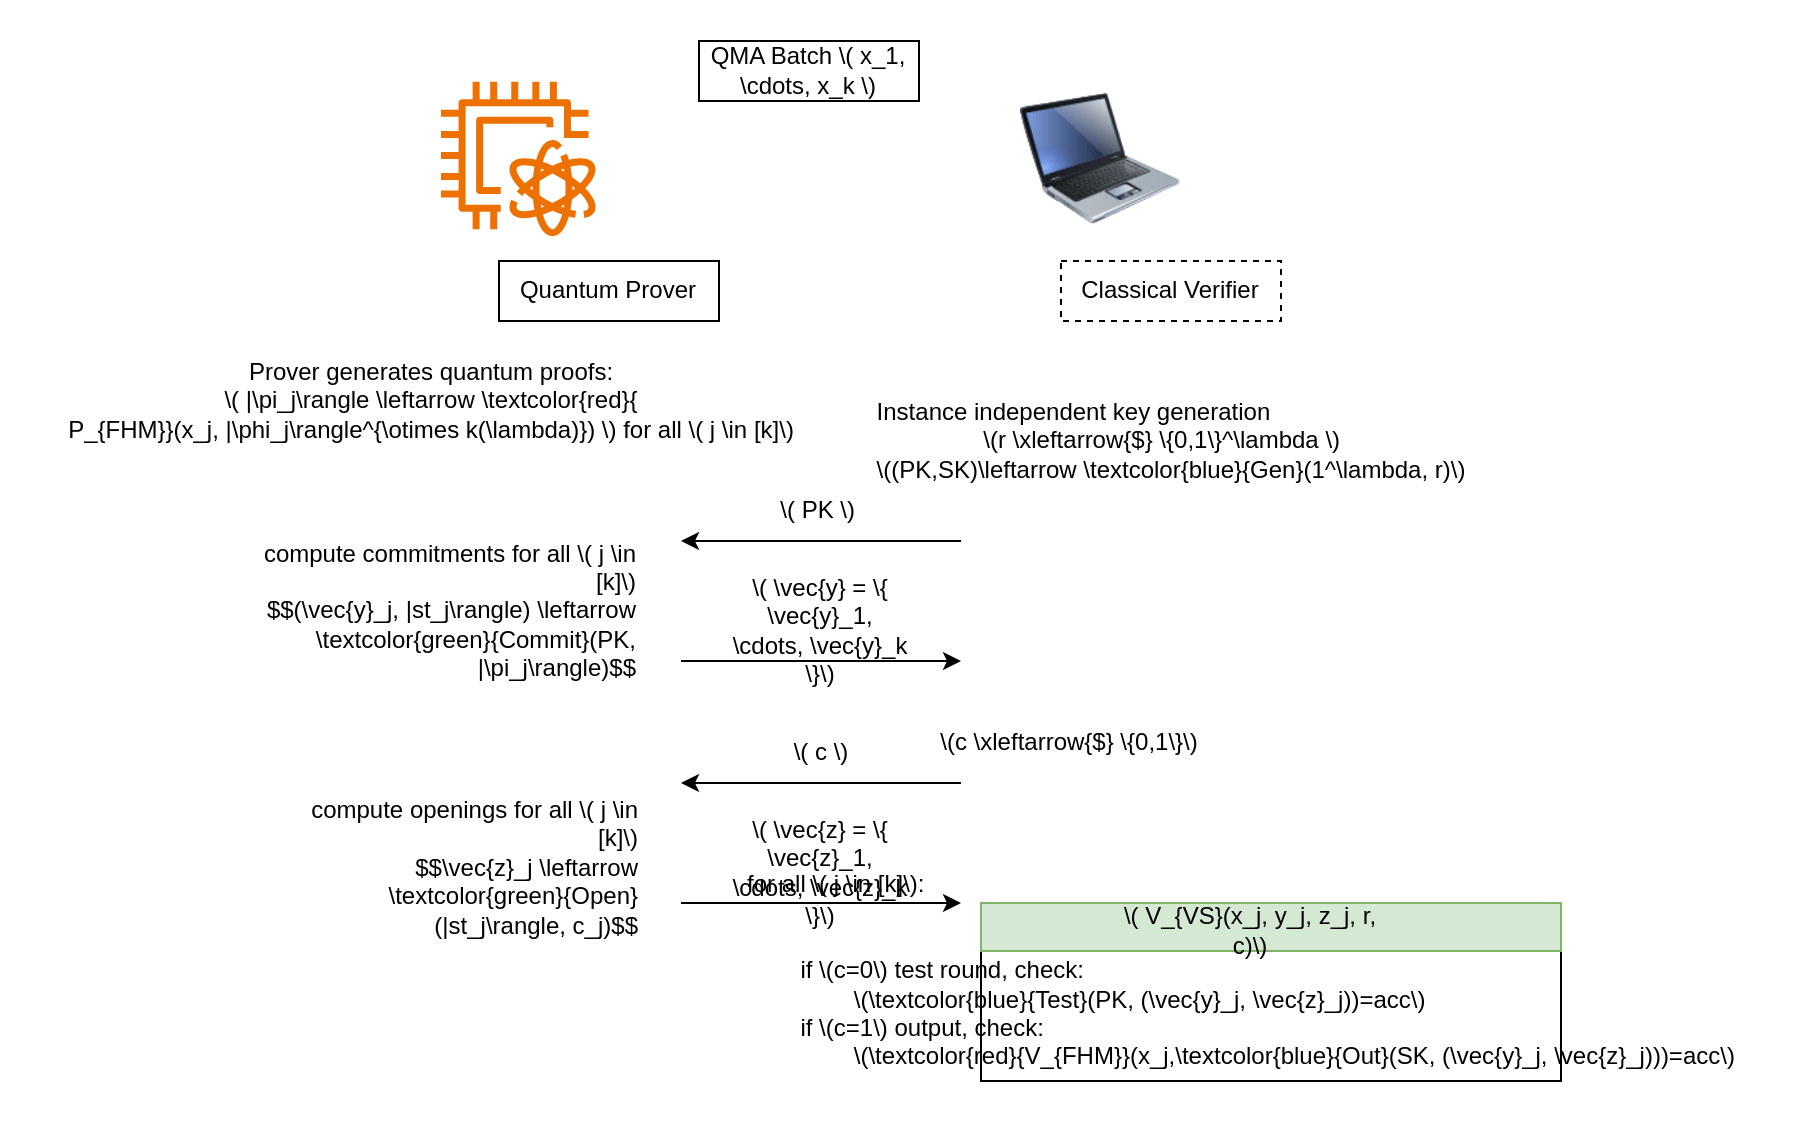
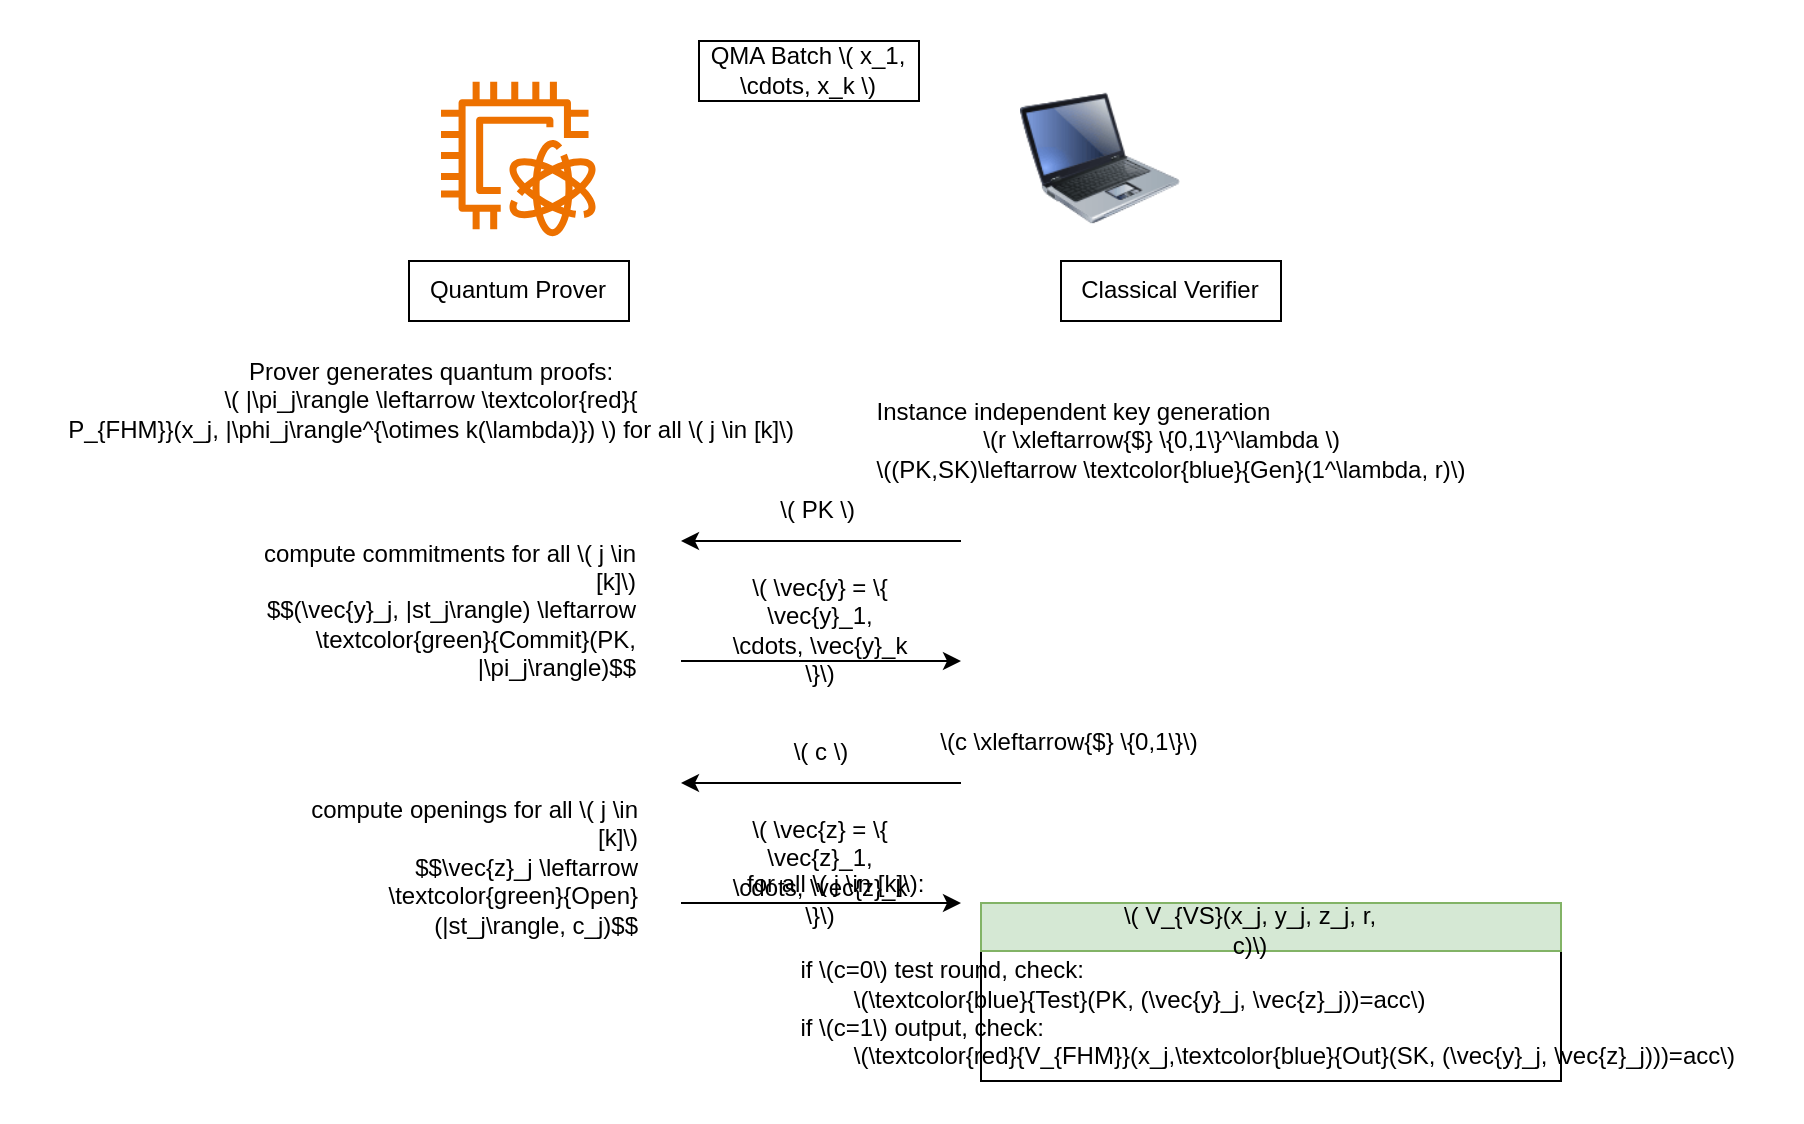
- <mxCell id="7" value="Quantum Prover" style="rounded=0;whiteSpace=wrap;html=1;" vertex="1" parent="1"><mxGeometry x="249" y="130" width="110" height="30" as="geometry" /></mxCell>
+ <mxCell id="7" value="Quantum Prover" style="rounded=0;whiteSpace=wrap;html=1;" vertex="1" parent="1"><mxGeometry x="204" y="130" width="110" height="30" as="geometry" /></mxCell>
- <mxCell id="4" value="Classical Verifier" style="rounded=0;whiteSpace=wrap;html=1;dashed=1;" vertex="1" parent="1"><mxGeometry x="530" y="130" width="110" height="30" as="geometry" /></mxCell>
+ <mxCell id="4" value="Classical Verifier" style="rounded=0;whiteSpace=wrap;html=1;" vertex="1" parent="1"><mxGeometry x="530" y="130" width="110" height="30" as="geometry" /></mxCell>
